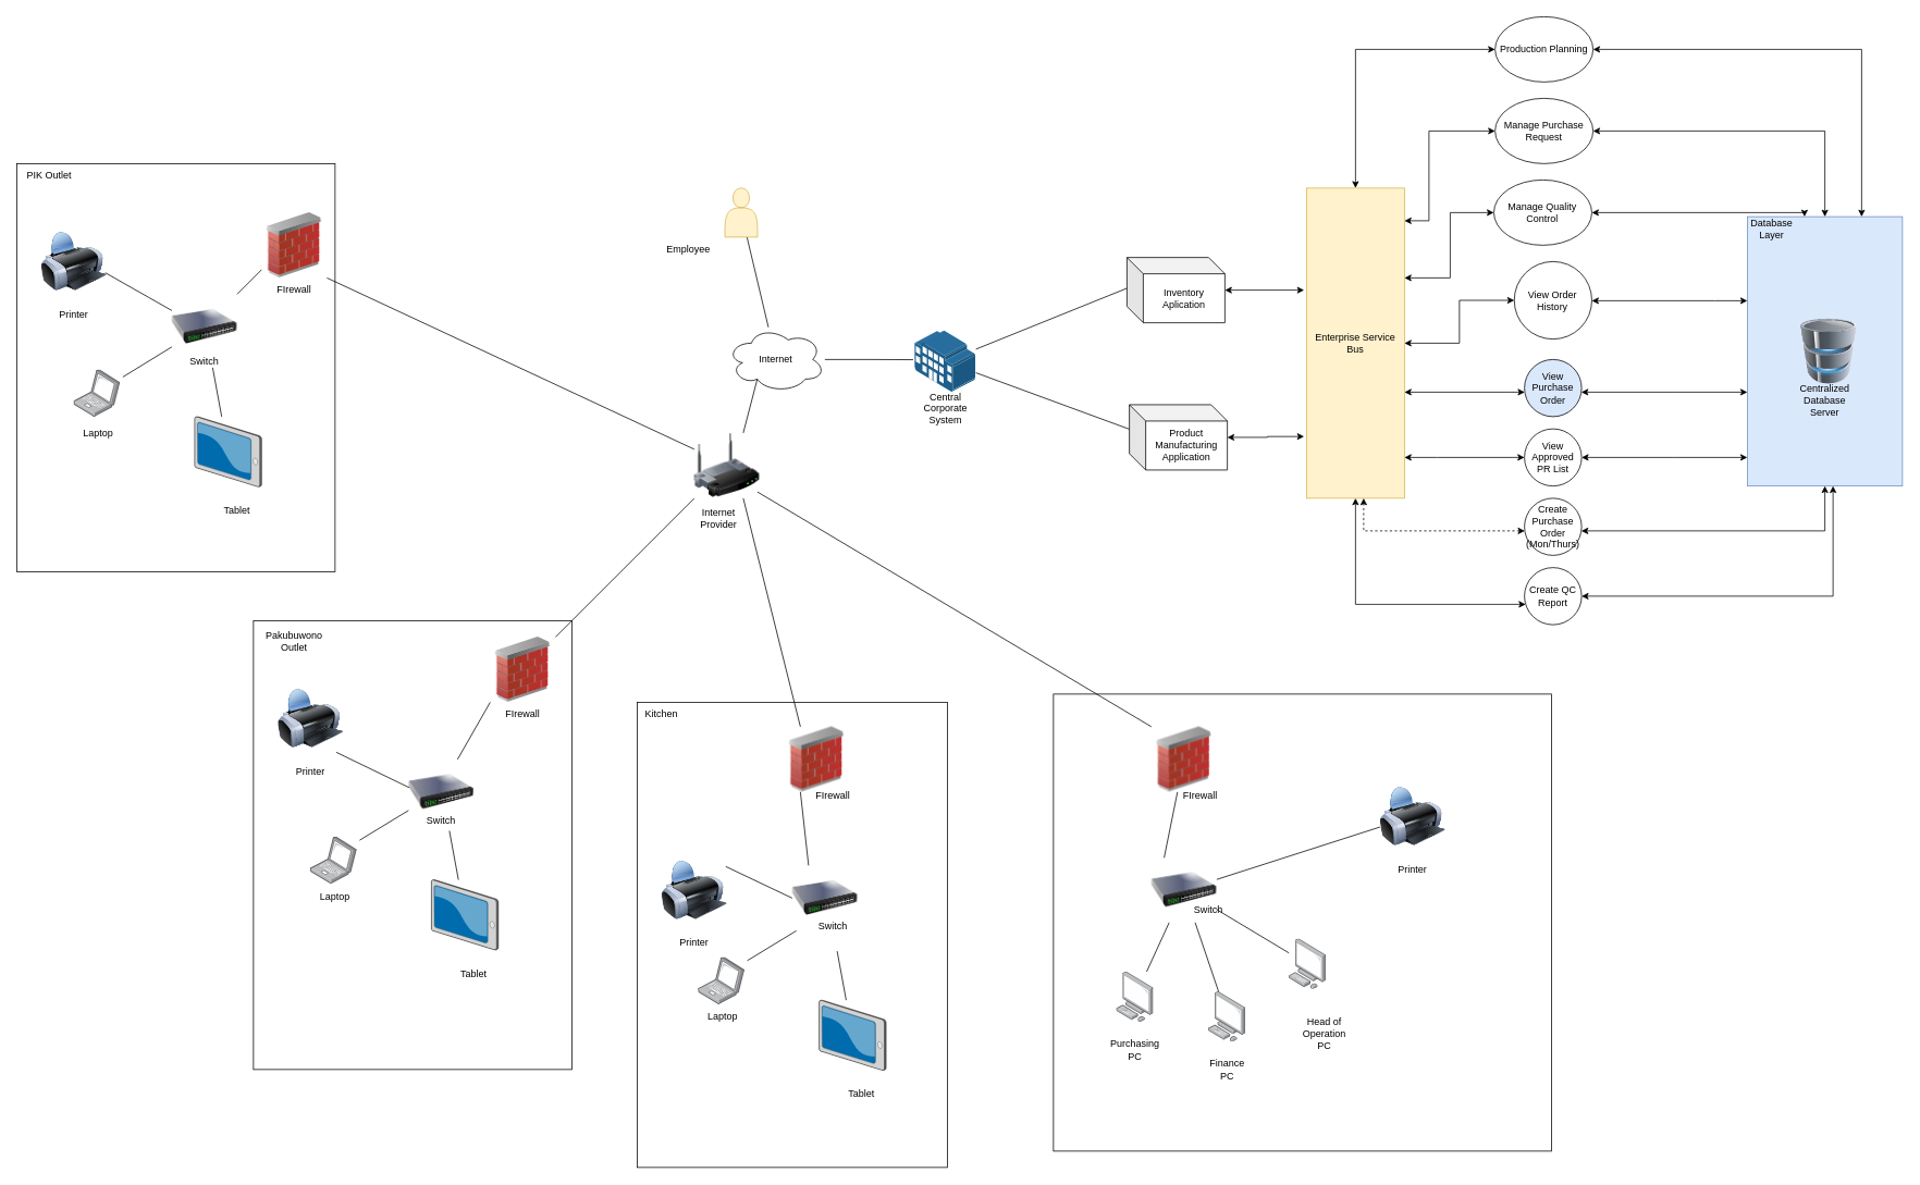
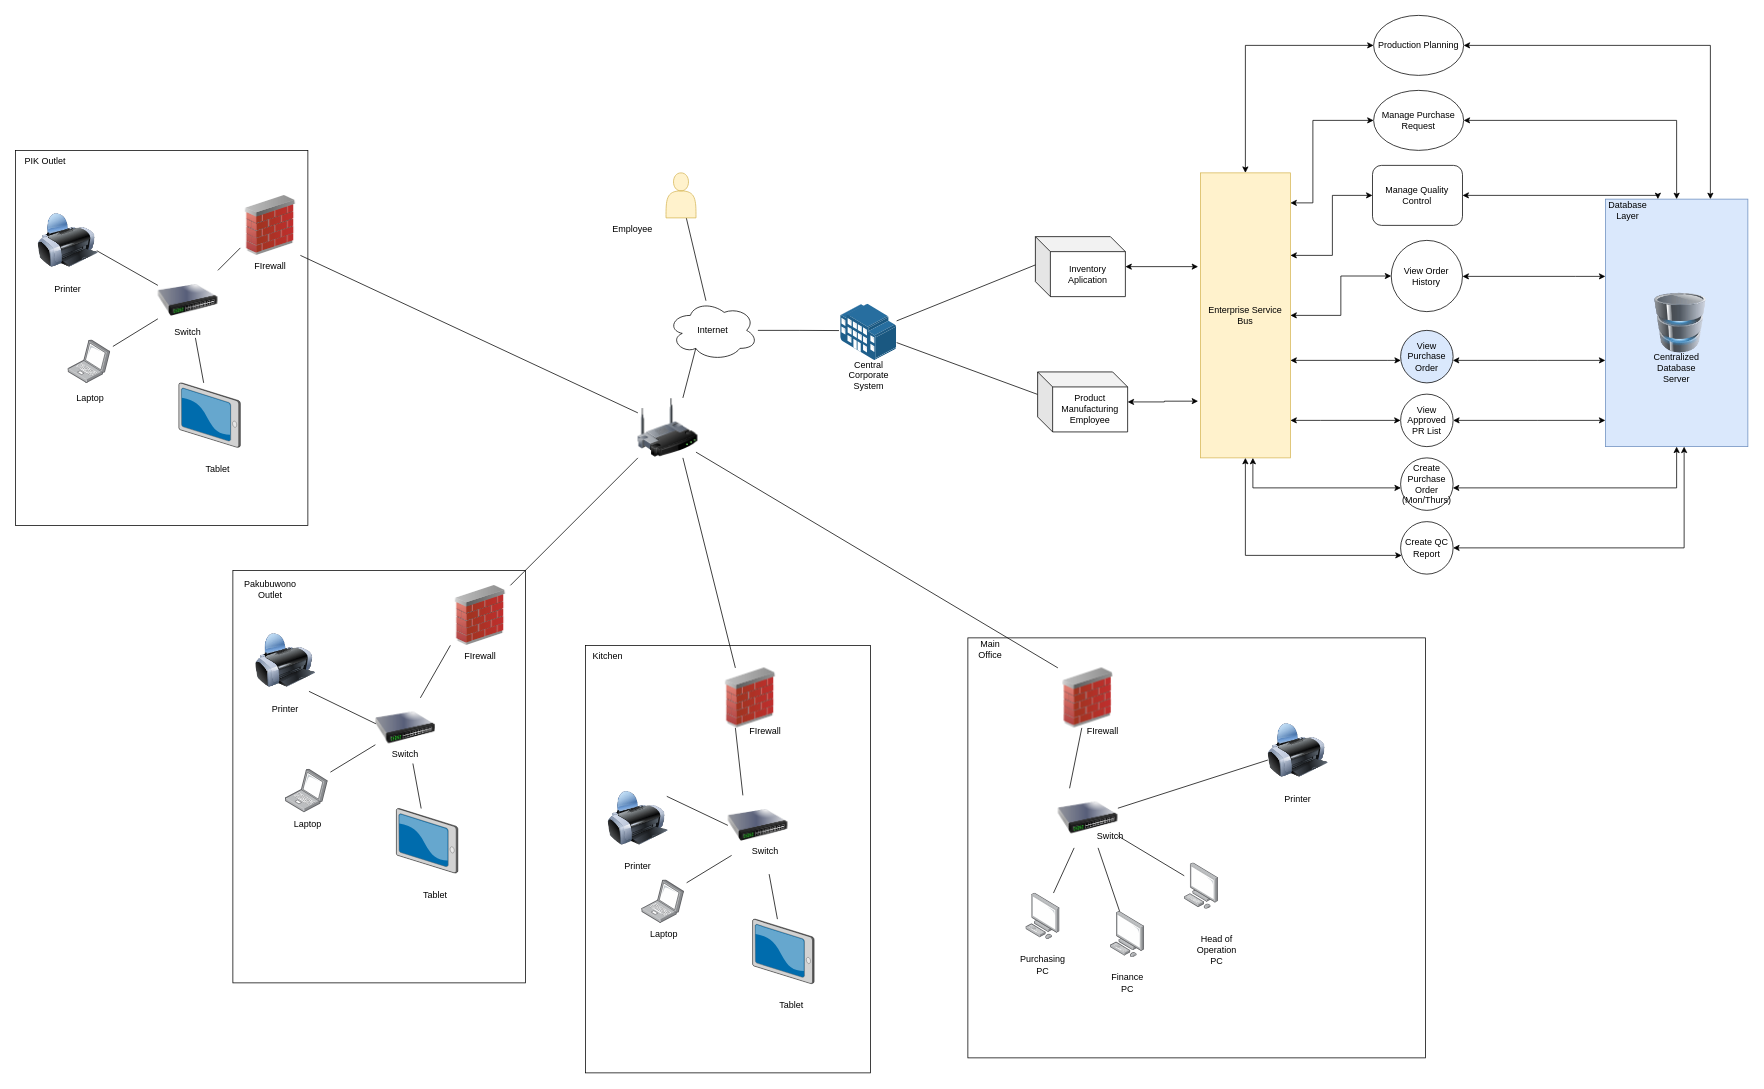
- <mxCell id="97" value="&lt;div&gt;Manage Quality Control&lt;/div&gt;" style="ellipse;whiteSpace=wrap;html=1;" vertex="1" parent="1"><mxGeometry x="1829.48" y="220" width="120" height="80" as="geometry" /></mxCell>
+ <mxCell id="97" value="&lt;div&gt;Manage Quality Control&lt;/div&gt;" style="whiteSpace=wrap;html=1;rounded=1;" vertex="1" parent="1"><mxGeometry x="1829.48" y="220" width="120" height="80" as="geometry" /></mxCell>
- <mxCell id="58" value="Product Manufacturing Application" style="shape=cube;whiteSpace=wrap;html=1;boundedLbl=1;backgroundOutline=1;darkOpacity=0.05;darkOpacity2=0.1;" vertex="1" parent="1"><mxGeometry x="1383" y="495.4" width="120" height="80" as="geometry" /></mxCell>
+ <mxCell id="58" value="Product Manufacturing Employee" style="shape=cube;whiteSpace=wrap;html=1;boundedLbl=1;backgroundOutline=1;darkOpacity=0.05;darkOpacity2=0.1;" vertex="1" parent="1"><mxGeometry x="1383" y="495.4" width="120" height="80" as="geometry" /></mxCell>
- <mxCell id="26" value="Internet Provider" style="text;html=1;strokeColor=none;fillColor=none;align=center;verticalAlign=middle;whiteSpace=wrap;rounded=0;" vertex="1" parent="1"><mxGeometry x="850" y="620" width="60" height="30" as="geometry" /></mxCell>
- <mxCell id="106" style="edgeStyle=orthogonalEdgeStyle;rounded=0;orthogonalLoop=1;jettySize=auto;html=1;fontFamily=Helvetica;fontSize=12;fontColor=default;startArrow=classic;startFill=1;dashed=1;" edge="1" parent="1" source="107" target="59"><mxGeometry relative="1" as="geometry"><mxPoint x="1721" y="707.39" as="targetPoint" /><Array as="points"><mxPoint x="1670" y="650" /></Array></mxGeometry></mxCell>
+ <mxCell id="106" style="edgeStyle=orthogonalEdgeStyle;rounded=0;orthogonalLoop=1;jettySize=auto;html=1;fontFamily=Helvetica;fontSize=12;fontColor=default;startArrow=classic;startFill=1;" edge="1" parent="1" source="107" target="59"><mxGeometry relative="1" as="geometry"><mxPoint x="1721" y="707.39" as="targetPoint" /><Array as="points"><mxPoint x="1670" y="650" /></Array></mxGeometry></mxCell>
+ <mxCell id="17" value="Main Office" style="text;html=1;strokeColor=none;fillColor=none;align=center;verticalAlign=middle;whiteSpace=wrap;rounded=0;" vertex="1" parent="1"><mxGeometry x="1290" y="850" width="60" height="30" as="geometry" /></mxCell>
